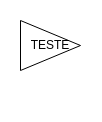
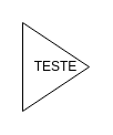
- <mxCell id="2" value="TESTE&lt;br&gt;" style="triangle;whiteSpace=wrap;html=1;" vertex="1" parent="1"><mxGeometry x="20" y="20" width="60" height="50" as="geometry" /></mxCell>
+ <mxCell id="2" value="TESTE&lt;br&gt;" style="triangle;whiteSpace=wrap;html=1;" vertex="1" parent="1"><mxGeometry x="20" y="20" width="60" height="80" as="geometry" /></mxCell>
